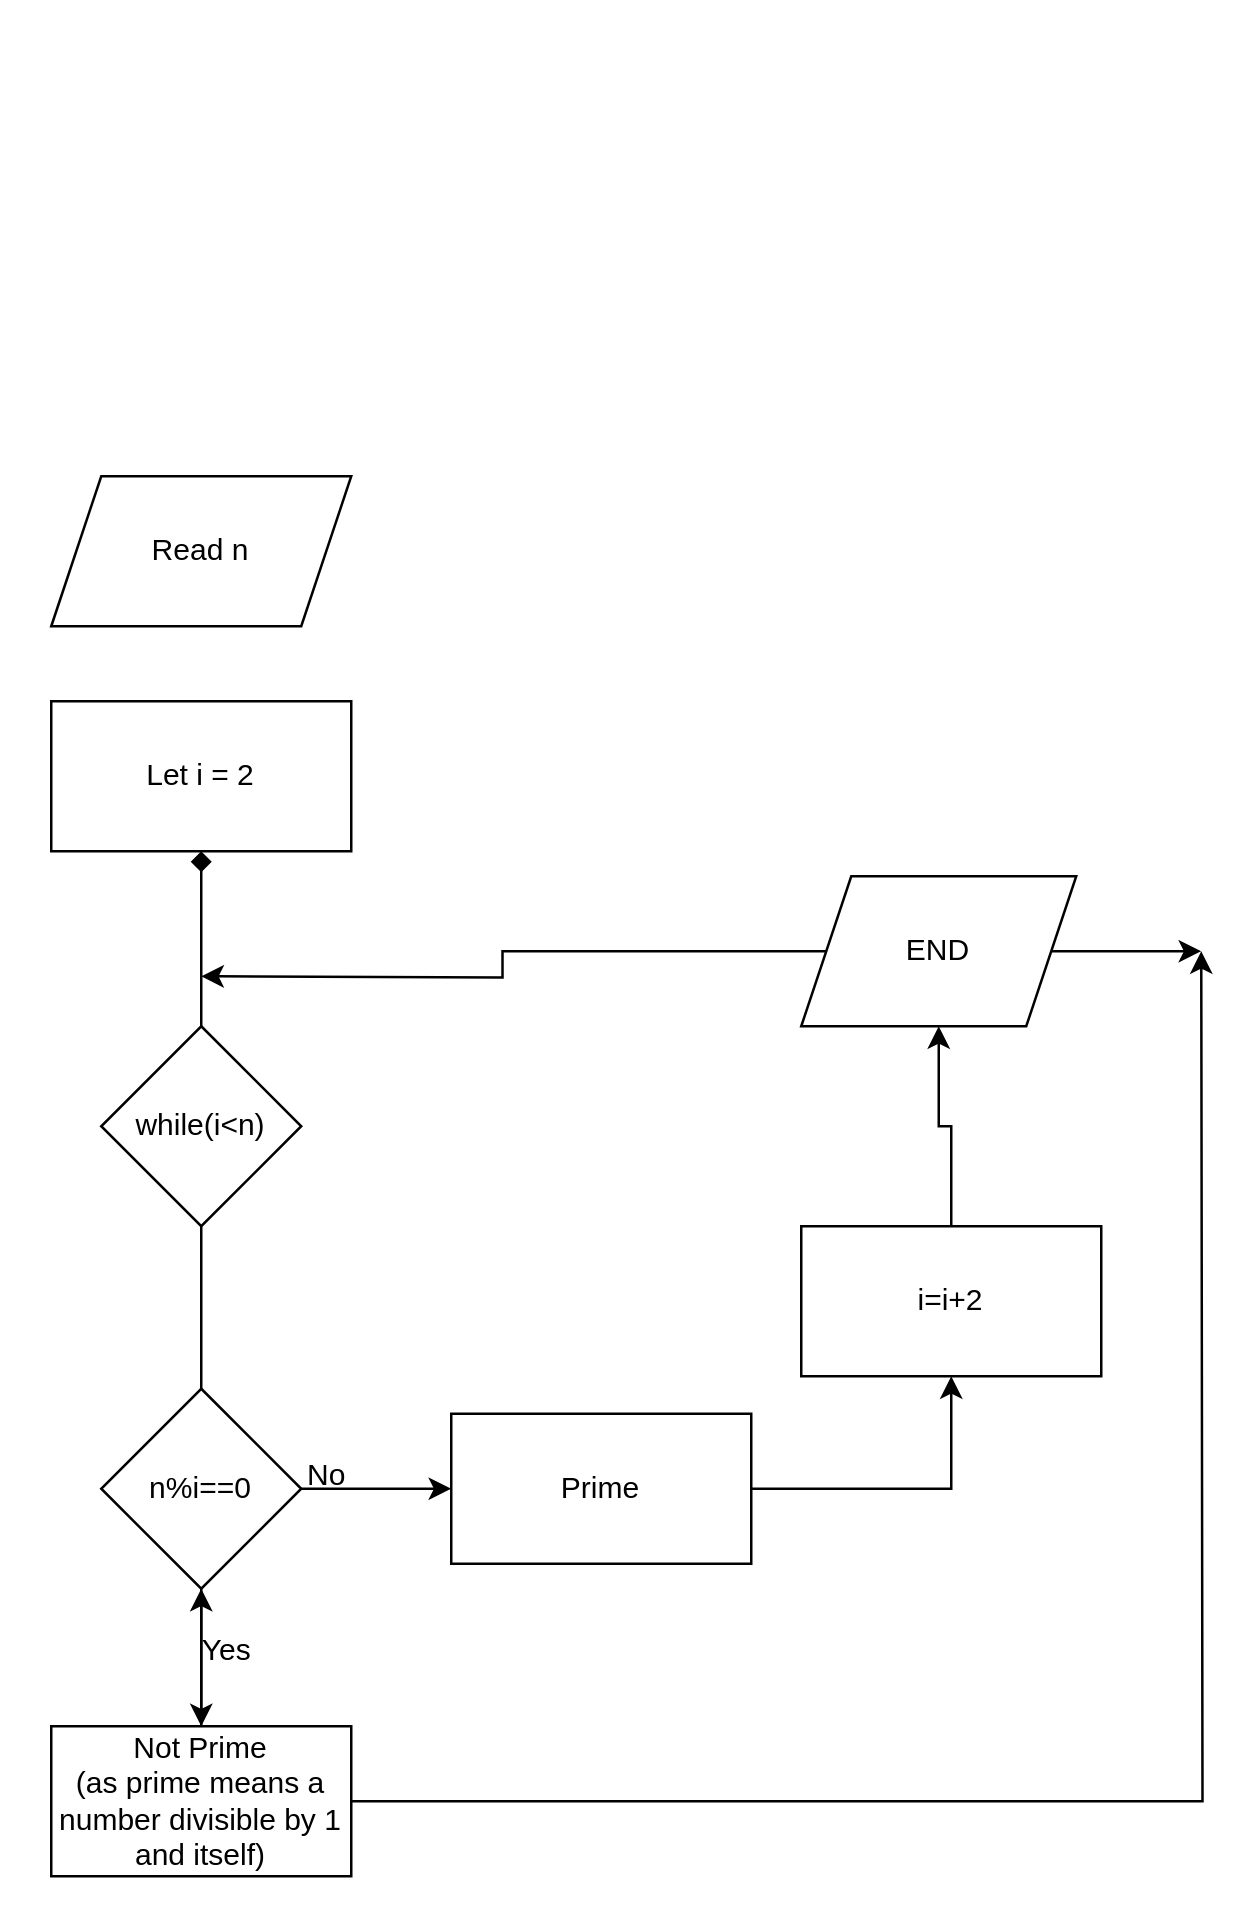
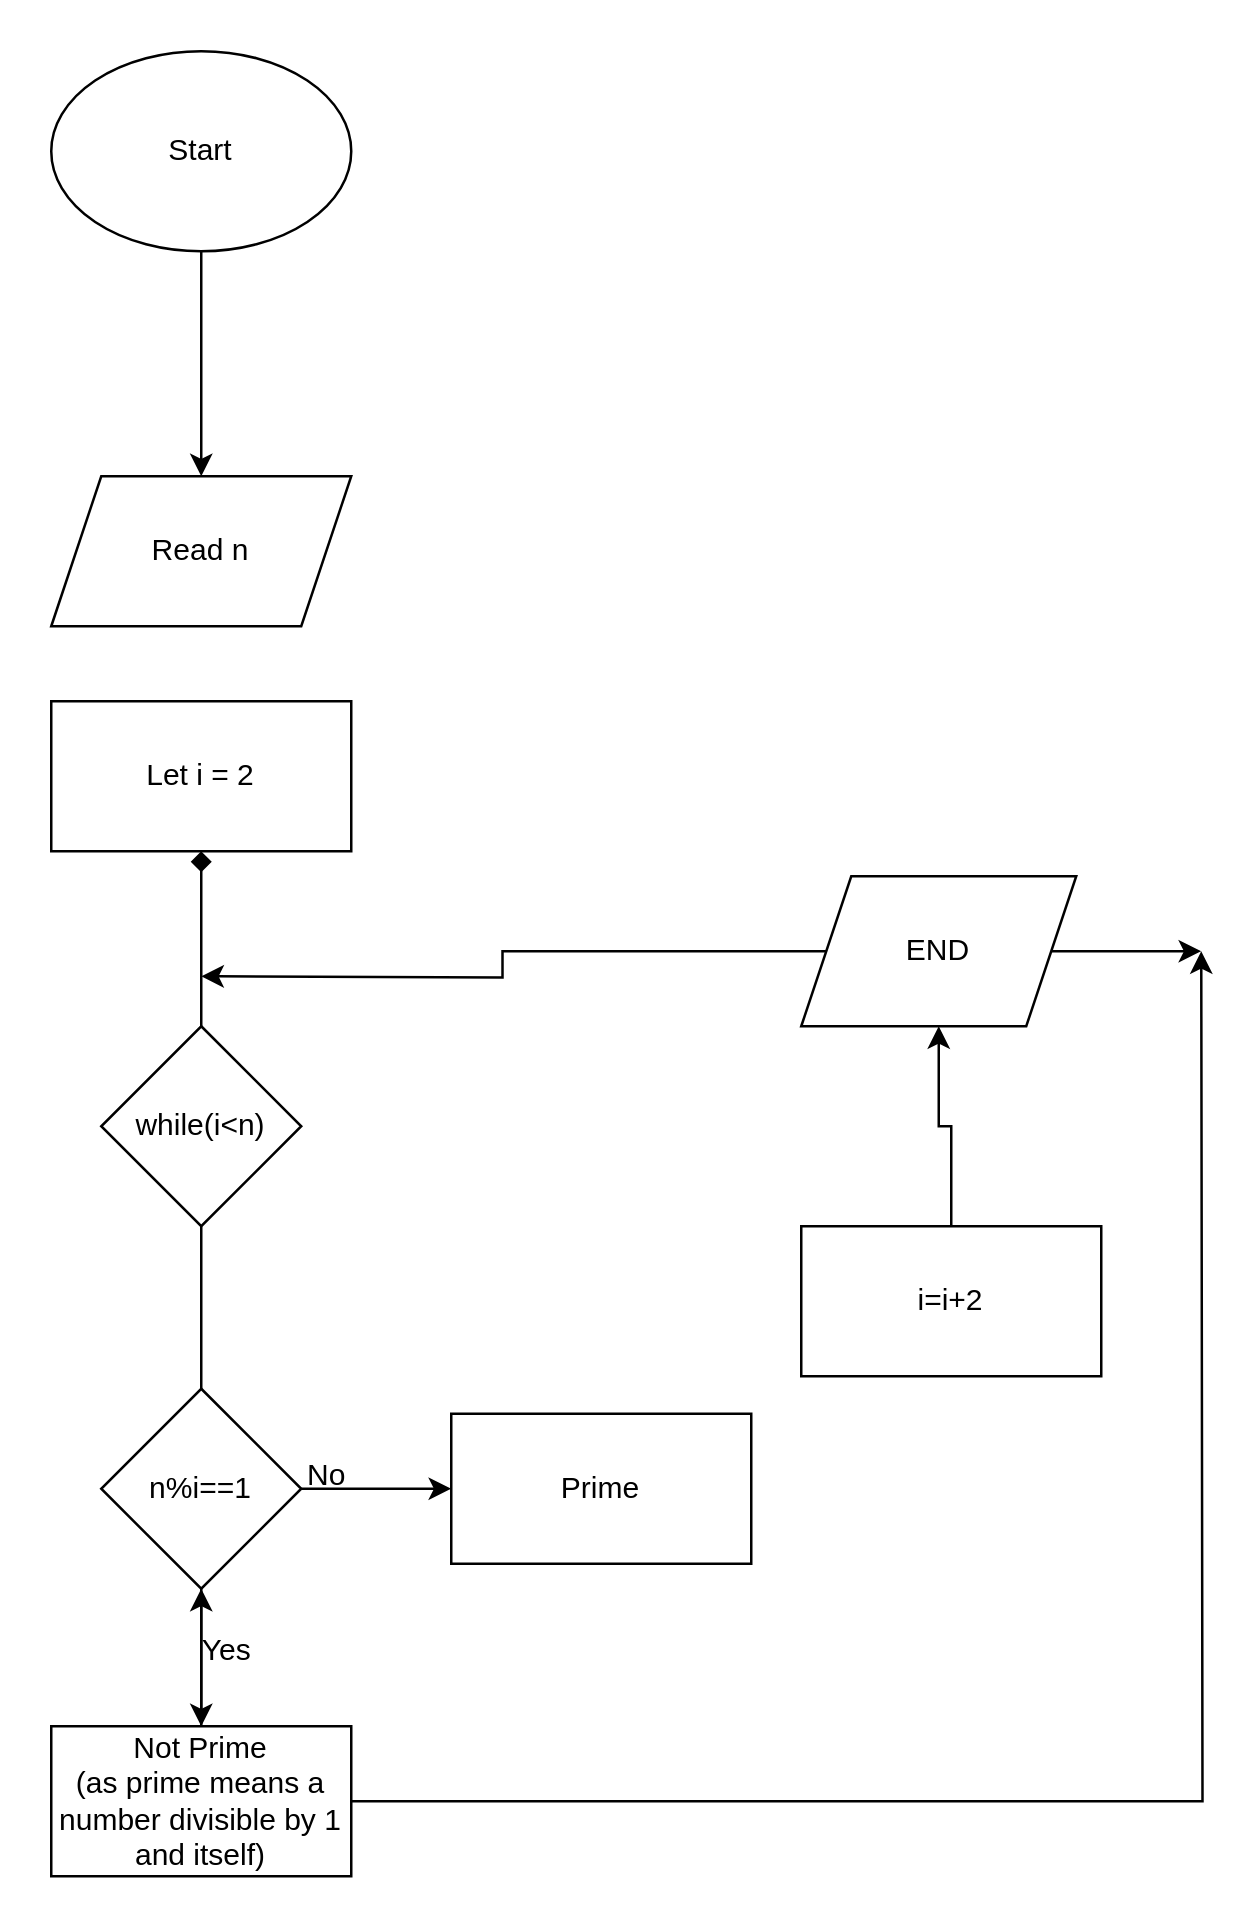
+ <mxCell id="3" value="Start" style="ellipse;whiteSpace=wrap;html=1;" vertex="1" parent="1"><mxGeometry x="20" y="20" width="120" height="80" as="geometry" /></mxCell>
+ <mxCell id="2" value="" style="edgeStyle=orthogonalEdgeStyle;rounded=0;orthogonalLoop=1;jettySize=auto;html=1;" edge="1" parent="1" source="3" target="4"><mxGeometry relative="1" as="geometry" /></mxCell>
- <mxCell id="13" value="n%i==0" style="rhombus;whiteSpace=wrap;html=1;" vertex="1" parent="1"><mxGeometry x="40" y="555" width="80" height="80" as="geometry" /></mxCell>
+ <mxCell id="13" value="n%i==1" style="rhombus;whiteSpace=wrap;html=1;" vertex="1" parent="1"><mxGeometry x="40" y="555" width="80" height="80" as="geometry" /></mxCell>
- <mxCell id="15" value="" style="edgeStyle=orthogonalEdgeStyle;rounded=0;orthogonalLoop=1;jettySize=auto;html=1;" edge="1" parent="1" source="16" target="19"><mxGeometry relative="1" as="geometry" /></mxCell>
